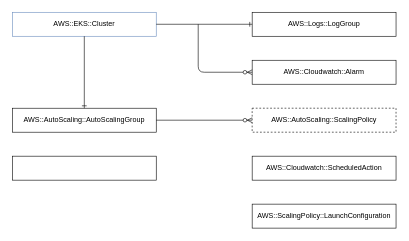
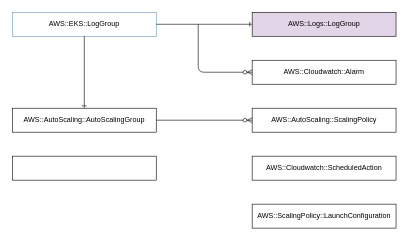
- <mxCell id="2" value="AWS::EKS::Cluster" style="rounded=0;whiteSpace=wrap;html=1;fillColor=none;strokeColor=#6c8ebf;" parent="1" vertex="1"><mxGeometry x="20" y="20" width="240" height="40" as="geometry" /></mxCell>
+ <mxCell id="2" value="AWS::EKS::LogGroup" style="rounded=0;whiteSpace=wrap;html=1;fillColor=none;strokeColor=#6c8ebf;" parent="1" vertex="1"><mxGeometry x="20" y="20" width="240" height="40" as="geometry" /></mxCell>
- <mxCell id="9" value="AWS::Logs::LogGroup" style="rounded=0;whiteSpace=wrap;html=1;" parent="1" vertex="1"><mxGeometry x="420" y="20" width="240" height="40" as="geometry" /></mxCell>
+ <mxCell id="9" value="AWS::Logs::LogGroup" style="rounded=0;whiteSpace=wrap;html=1;fillColor=#e1d5e7;" parent="1" vertex="1"><mxGeometry x="420" y="20" width="240" height="40" as="geometry" /></mxCell>
- <mxCell id="7" value="AWS::AutoScaling::ScalingPolicy" style="rounded=0;whiteSpace=wrap;html=1;dashed=1;" parent="1" vertex="1"><mxGeometry x="420" y="180" width="240" height="40" as="geometry" /></mxCell>
+ <mxCell id="7" value="AWS::AutoScaling::ScalingPolicy" style="rounded=0;whiteSpace=wrap;html=1;" parent="1" vertex="1"><mxGeometry x="420" y="180" width="240" height="40" as="geometry" /></mxCell>
